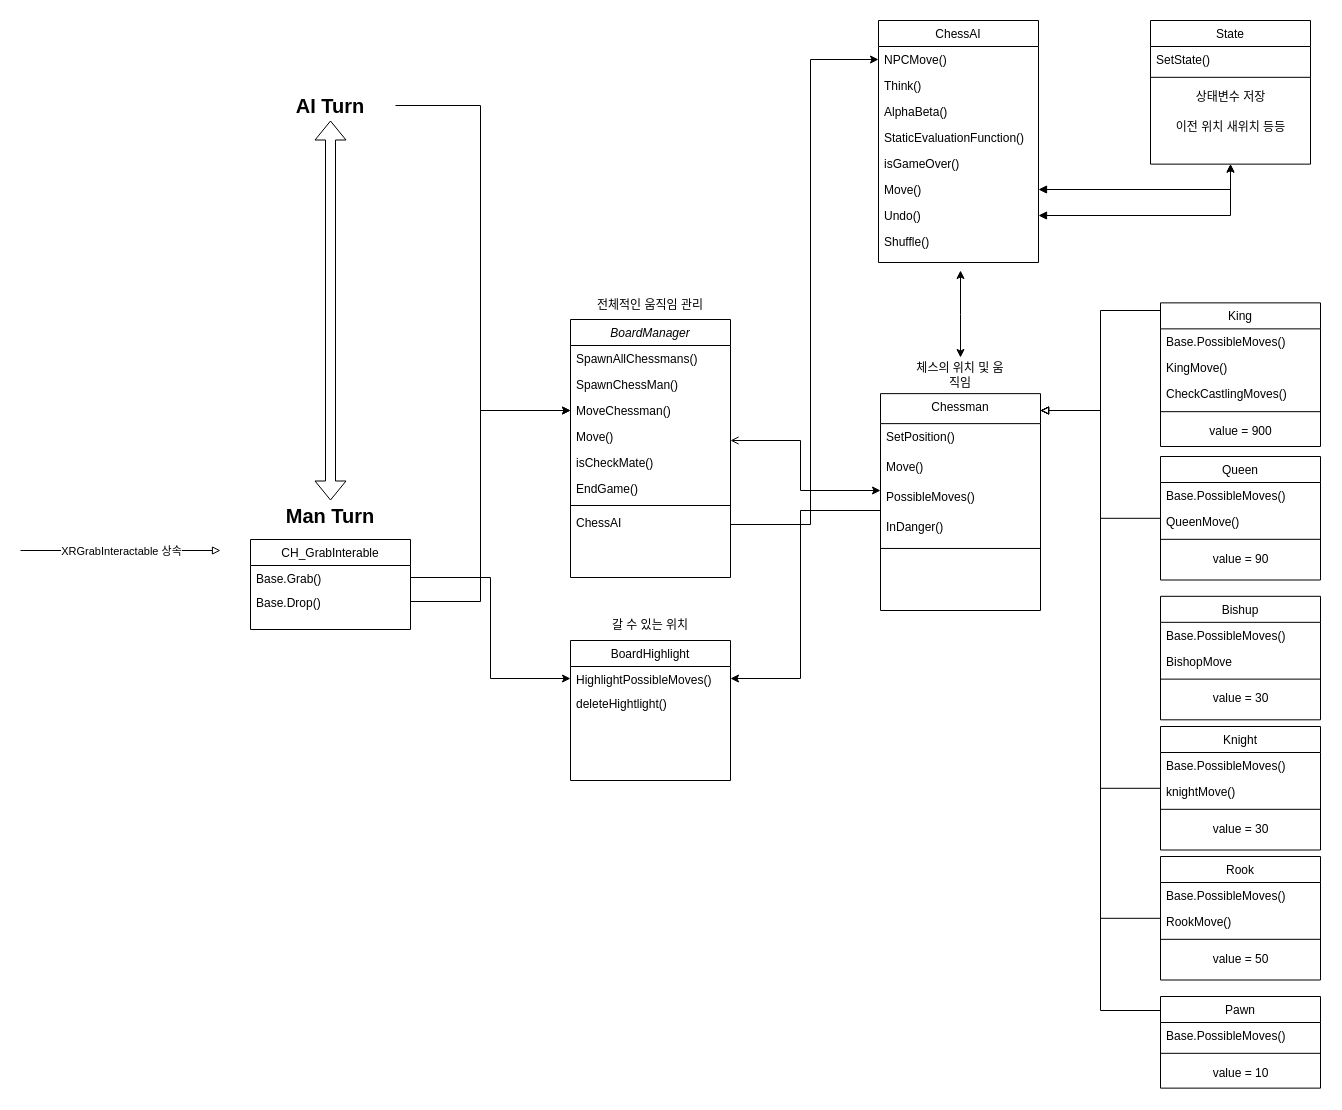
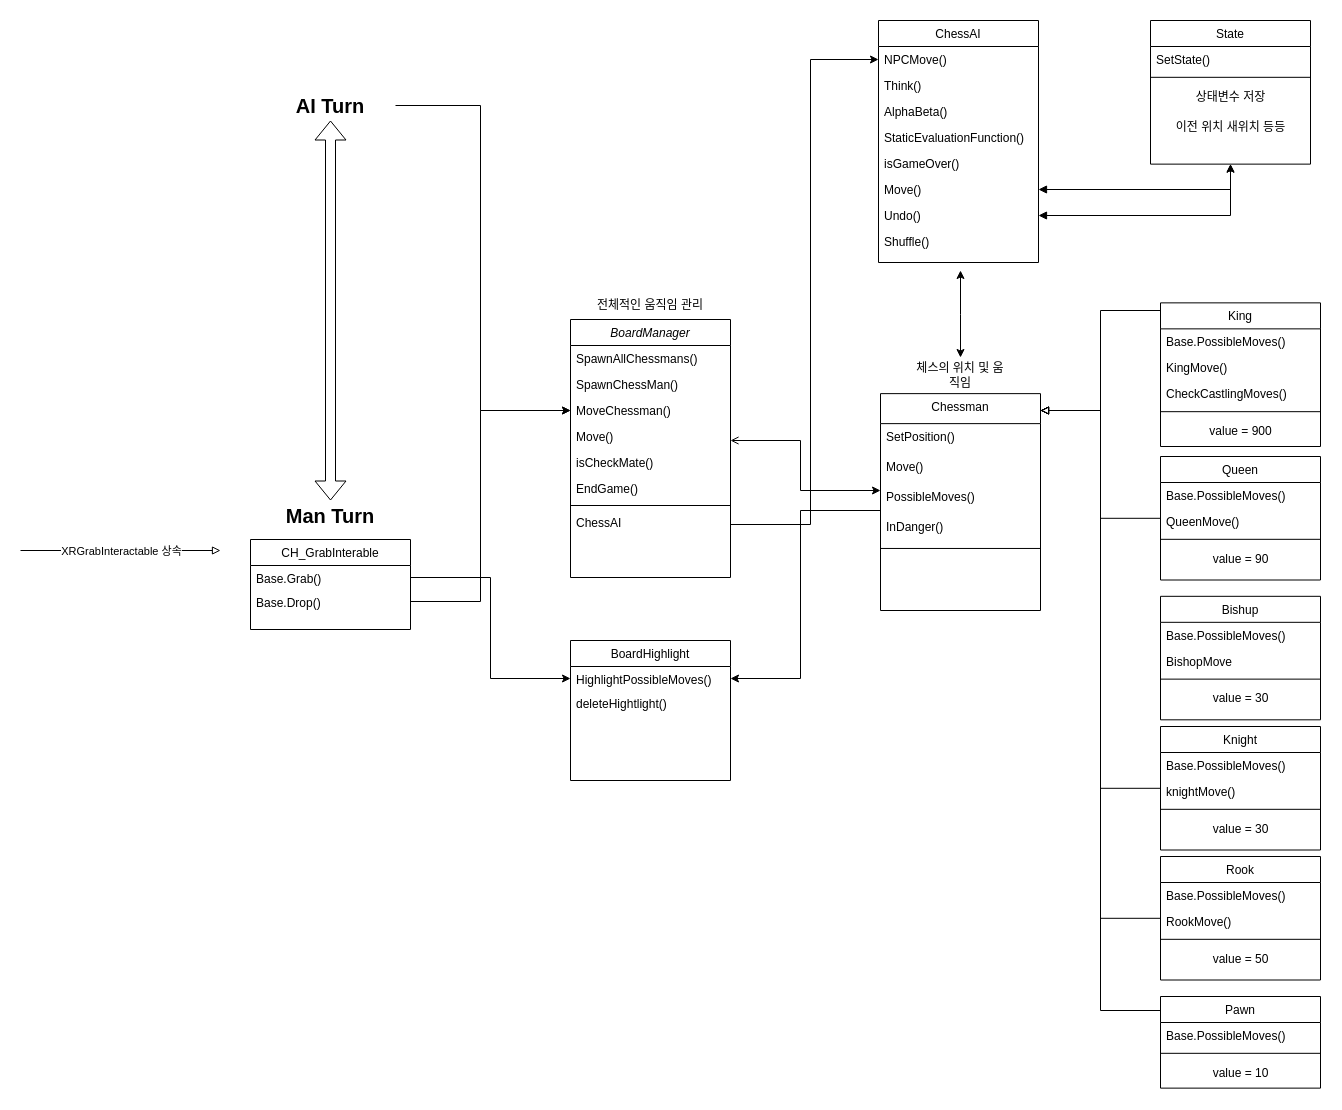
- <mxCell id="82" value="갈 수 있는 위치" style="text;html=1;strokeColor=none;fillColor=none;align=center;verticalAlign=middle;whiteSpace=wrap;rounded=0;" vertex="1" parent="78"><mxGeometry x="30" width="100" height="30" as="geometry" /></mxCell>
